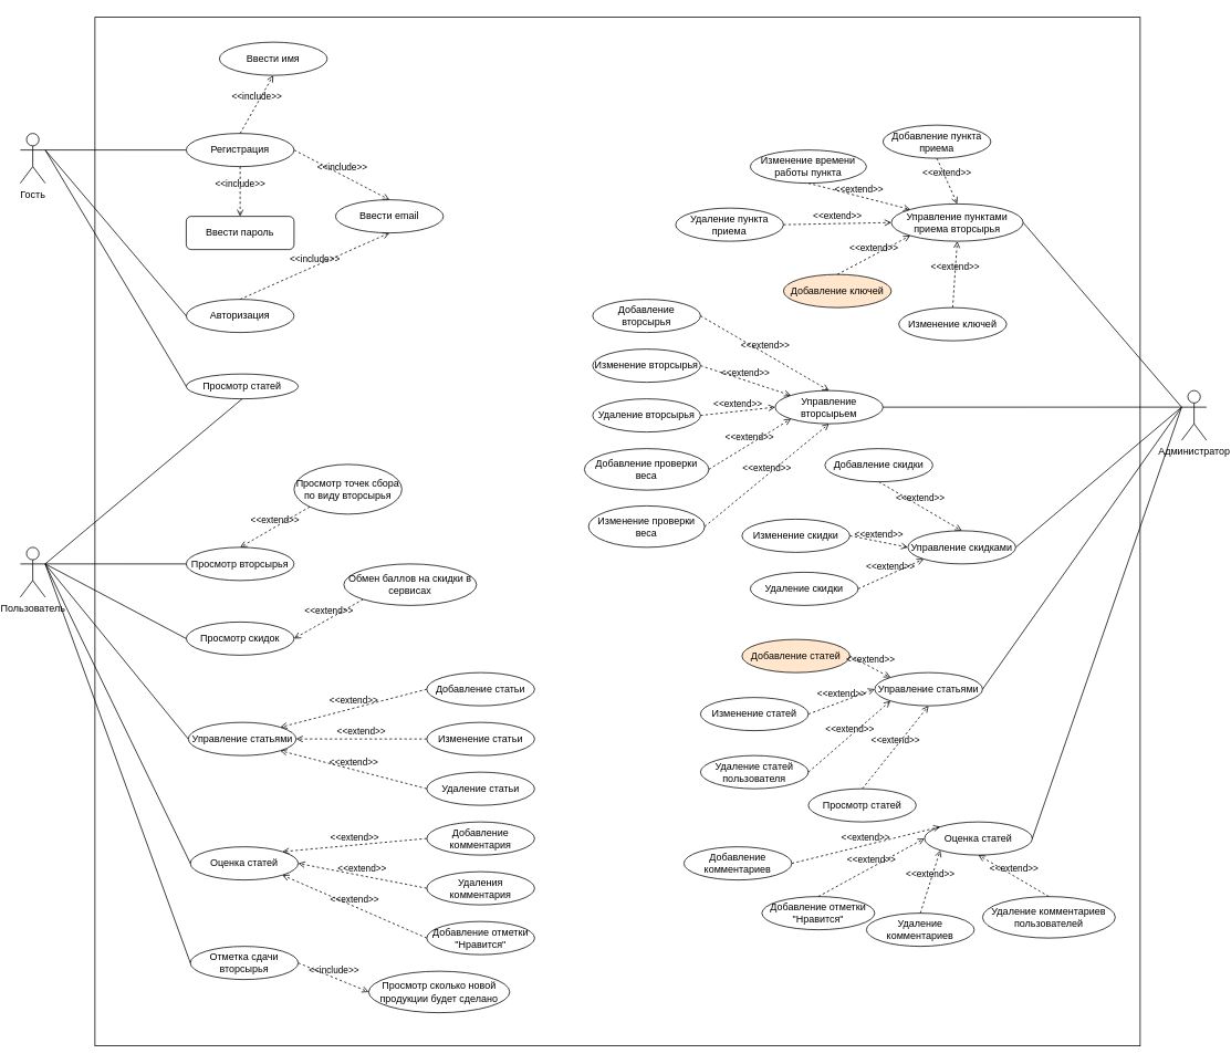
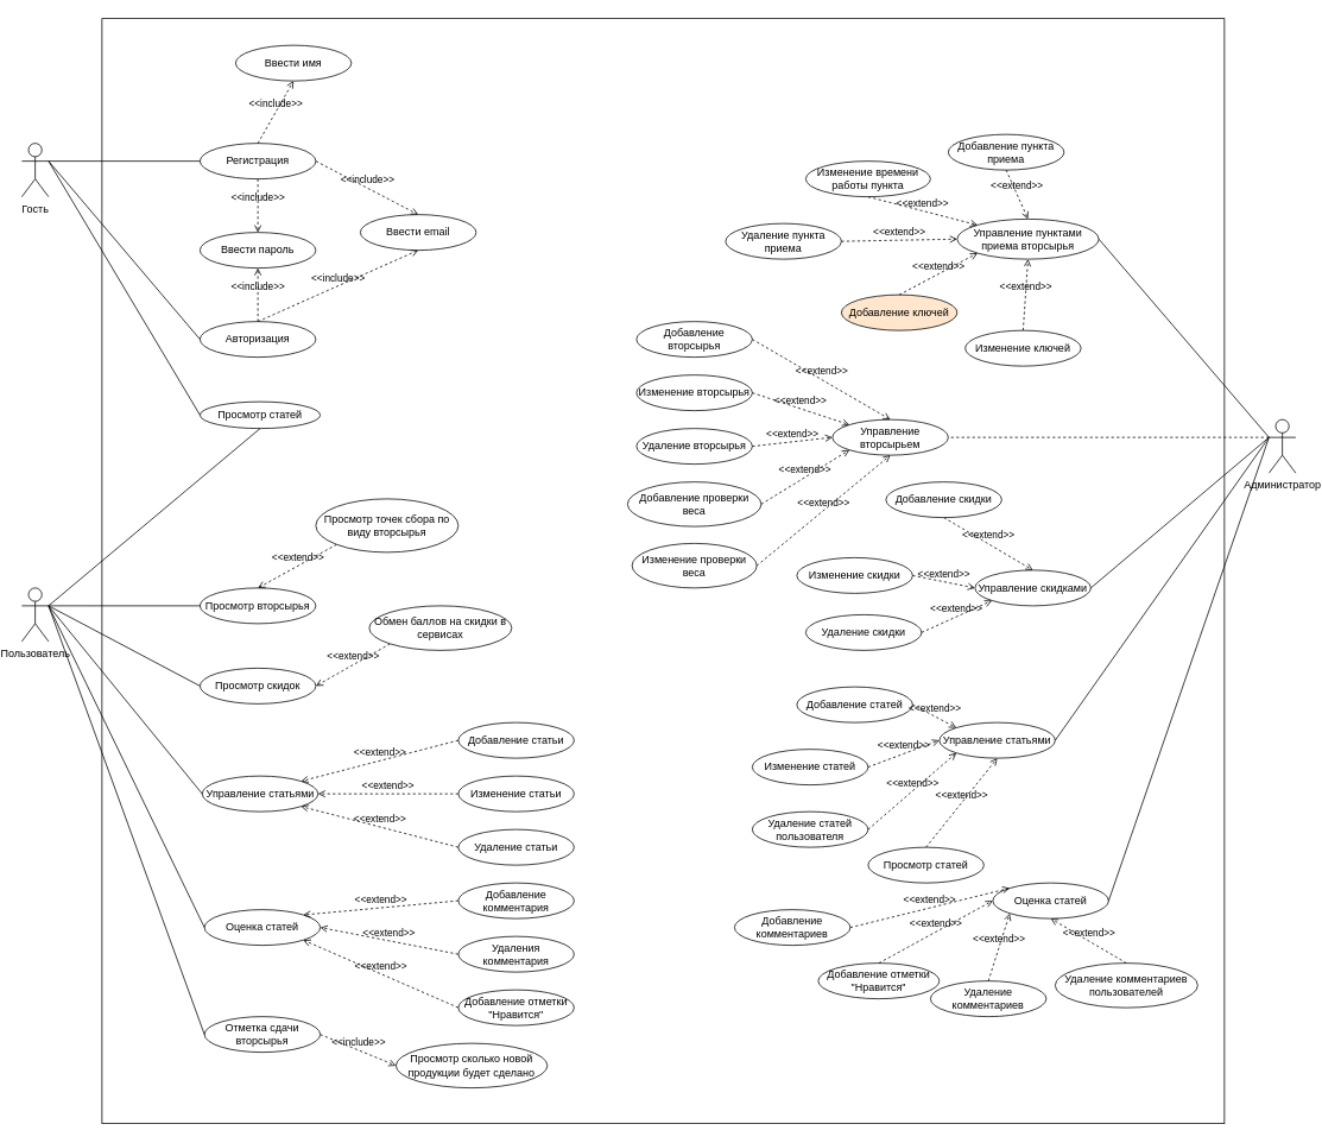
- <mxCell id="12" value="Ввести пароль" style="whiteSpace=wrap;html=1;rounded=1;" vertex="1" parent="1"><mxGeometry x="220" y="260" width="130" height="40" as="geometry" /></mxCell>
+ <mxCell id="12" value="Ввести пароль" style="ellipse;whiteSpace=wrap;html=1;" vertex="1" parent="1"><mxGeometry x="220" y="260" width="130" height="40" as="geometry" /></mxCell>
+ <mxCell id="16" value="&amp;lt;&amp;lt;include&amp;gt;&amp;gt;" style="html=1;verticalAlign=bottom;labelBackgroundColor=none;endArrow=open;endFill=0;dashed=1;rounded=0;exitX=0.5;exitY=0;exitDx=0;exitDy=0;entryX=0.5;entryY=1;entryDx=0;entryDy=0;" edge="1" parent="1" source="11" target="12"><mxGeometry width="160" relative="1" as="geometry"><mxPoint x="710" y="350" as="sourcePoint" /><mxPoint x="870" y="350" as="targetPoint" /></mxGeometry></mxCell>
- <mxCell id="49" value="" style="endArrow=none;html=1;rounded=0;exitX=0;exitY=0.333;exitDx=0;exitDy=0;entryX=1;entryY=0.5;entryDx=0;entryDy=0;exitPerimeter=0;" edge="1" parent="1" source="3" target="48"><mxGeometry width="50" height="50" relative="1" as="geometry"><mxPoint x="1278" y="565" as="sourcePoint" /><mxPoint x="1040" y="764" as="targetPoint" /></mxGeometry></mxCell>
+ <mxCell id="49" value="" style="endArrow=none;html=1;rounded=0;exitX=0;exitY=0.333;exitDx=0;exitDy=0;entryX=1;entryY=0.5;entryDx=0;entryDy=0;exitPerimeter=0;dashed=1;" edge="1" parent="1" source="3" target="48"><mxGeometry width="50" height="50" relative="1" as="geometry"><mxPoint x="1278" y="565" as="sourcePoint" /><mxPoint x="1040" y="764" as="targetPoint" /></mxGeometry></mxCell>
- <mxCell id="21" value="Просмотр точек сбора по виду вторсырья" style="ellipse;whiteSpace=wrap;html=1;" vertex="1" parent="1"><mxGeometry x="350" y="559" width="130" height="60" as="geometry" /></mxCell>
+ <mxCell id="21" value="Просмотр точек сбора по виду вторсырья" style="ellipse;whiteSpace=wrap;html=1;" vertex="1" parent="1"><mxGeometry x="350" y="559" width="160" height="60" as="geometry" /></mxCell>
- <mxCell id="85" value="Добавление статей" style="ellipse;whiteSpace=wrap;html=1;fillColor=#ffe6cc;" vertex="1" parent="1"><mxGeometry x="890" y="770" width="130" height="40" as="geometry" /></mxCell>
+ <mxCell id="85" value="Добавление статей" style="ellipse;whiteSpace=wrap;html=1;" vertex="1" parent="1"><mxGeometry x="890" y="770" width="130" height="40" as="geometry" /></mxCell>
